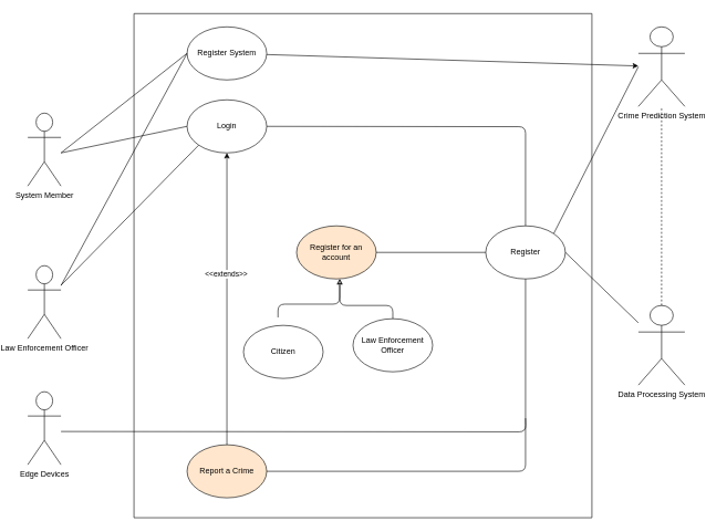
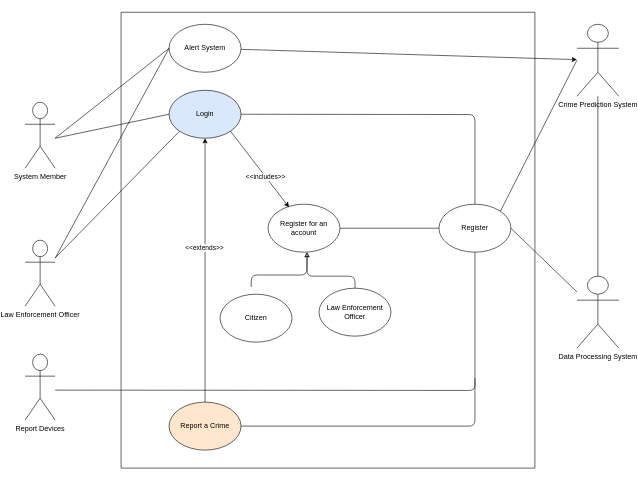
- <mxCell id="14" value="Register System" style="ellipse;whiteSpace=wrap;html=1;" parent="2" vertex="1"><mxGeometry x="80" y="20" width="120" height="80" as="geometry" /></mxCell>
+ <mxCell id="14" value="Alert System" style="ellipse;whiteSpace=wrap;html=1;" parent="2" vertex="1"><mxGeometry x="80" y="20" width="120" height="80" as="geometry" /></mxCell>
- <mxCell id="4" value="Login" style="ellipse;whiteSpace=wrap;html=1;" parent="2" vertex="1"><mxGeometry x="80" y="130" width="120" height="80" as="geometry" /></mxCell>
+ <mxCell id="4" value="Login" style="ellipse;whiteSpace=wrap;html=1;fillColor=#dae8fc;" parent="2" vertex="1"><mxGeometry x="80" y="130" width="120" height="80" as="geometry" /></mxCell>
+ <mxCell id="8" value="" style="endArrow=classic;html=1;exitX=1;exitY=1;exitDx=0;exitDy=0;entryX=0.292;entryY=0.063;entryDx=0;entryDy=0;entryPerimeter=0;" parent="2" source="4" target="3" edge="1"><mxGeometry width="50" height="50" relative="1" as="geometry"><mxPoint x="300" y="450" as="sourcePoint" /><mxPoint x="350" y="400" as="targetPoint" /></mxGeometry></mxCell>
+ <mxCell id="9" value="&amp;lt;&amp;lt;includes&amp;gt;&amp;gt;" style="edgeLabel;html=1;align=center;verticalAlign=middle;resizable=0;points=[];" parent="8" vertex="1" connectable="0"><mxGeometry x="0.199" y="-1" relative="1" as="geometry"><mxPoint as="offset" /></mxGeometry></mxCell>
- <mxCell id="32" value="" style="endArrow=none;html=1;dashed=1;" parent="1" source="31" target="28" edge="1"><mxGeometry width="50" height="50" relative="1" as="geometry"><mxPoint x="940" y="260" as="sourcePoint" /><mxPoint x="990" y="210" as="targetPoint" /></mxGeometry></mxCell>
+ <mxCell id="32" value="" style="endArrow=none;html=1;" parent="1" source="31" target="28" edge="1"><mxGeometry width="50" height="50" relative="1" as="geometry"><mxPoint x="940" y="260" as="sourcePoint" /><mxPoint x="990" y="210" as="targetPoint" /></mxGeometry></mxCell>
- <mxCell id="3" value="Register for an account" style="ellipse;whiteSpace=wrap;html=1;fillColor=#ffe6cc;" parent="2" vertex="1"><mxGeometry x="245" y="320" width="120" height="80" as="geometry" /></mxCell>
+ <mxCell id="3" value="Register for an account" style="ellipse;whiteSpace=wrap;html=1;" parent="2" vertex="1"><mxGeometry x="245" y="320" width="120" height="80" as="geometry" /></mxCell>
- <mxCell id="23" value="Edge Devices" style="shape=umlActor;verticalLabelPosition=bottom;verticalAlign=top;html=1;outlineConnect=0;" parent="1" vertex="1"><mxGeometry x="20" y="590" width="50" height="110" as="geometry" /></mxCell>
+ <mxCell id="23" value="Report Devices" style="shape=umlActor;verticalLabelPosition=bottom;verticalAlign=top;html=1;outlineConnect=0;" parent="1" vertex="1"><mxGeometry x="20" y="590" width="50" height="110" as="geometry" /></mxCell>
